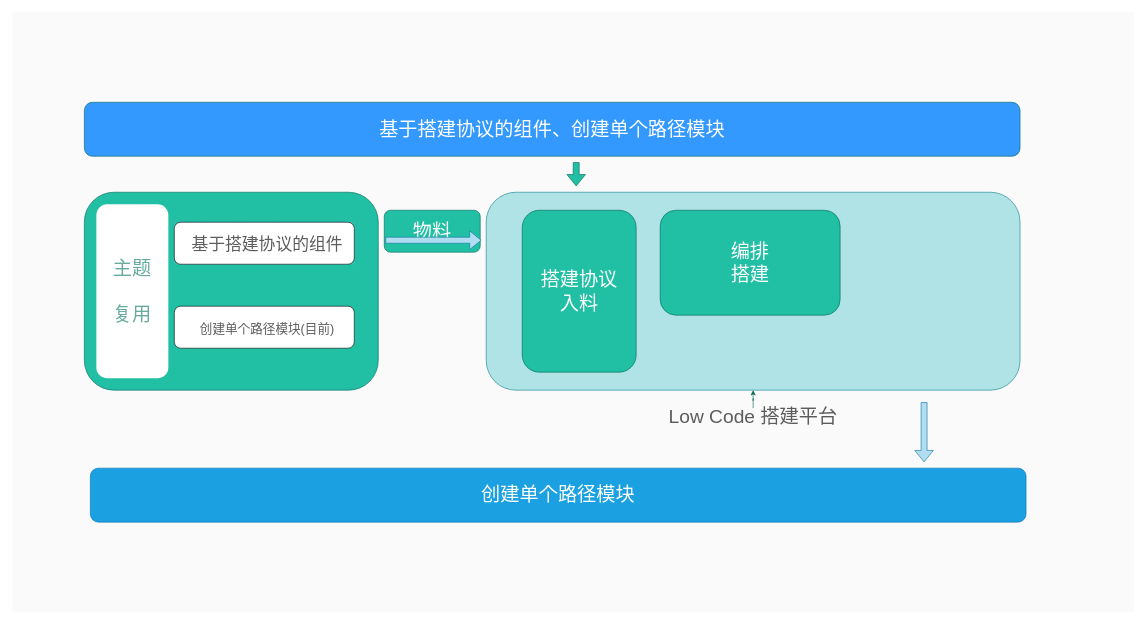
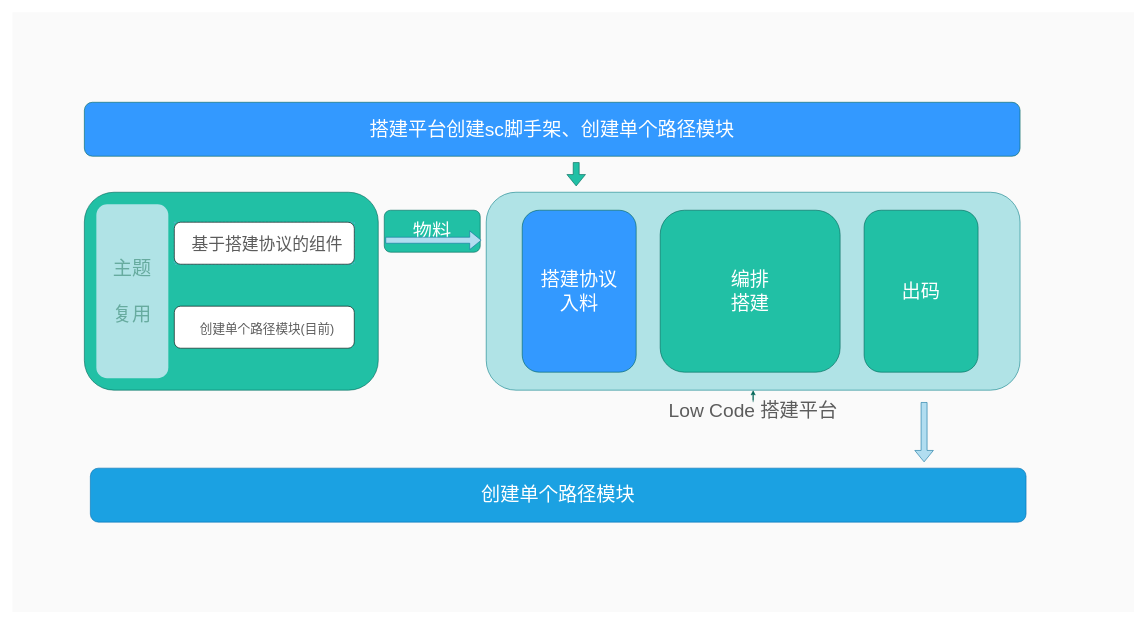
- <mxCell id="21" value="&lt;font color=&quot;#ffffff&quot;&gt;基于搭建协议的组件、创建单个路径模块&lt;/font&gt;" style="rounded=1;whiteSpace=wrap;html=1;shadow=0;glass=0;sketch=0;fontSize=32;fontColor=#333333;strokeColor=#006658;fillColor=#3399FF;" vertex="1" parent="1"><mxGeometry x="140" y="170" width="1560" height="90" as="geometry" /></mxCell>
+ <mxCell id="21" value="&lt;font color=&quot;#ffffff&quot;&gt;搭建平台创建sc脚手架、创建单个路径模块&lt;/font&gt;" style="rounded=1;whiteSpace=wrap;html=1;shadow=0;glass=0;sketch=0;fontSize=32;fontColor=#333333;strokeColor=#006658;fillColor=#3399FF;" vertex="1" parent="1"><mxGeometry x="140" y="170" width="1560" height="90" as="geometry" /></mxCell>
- <mxCell id="19" value="&lt;span style=&quot;color: rgb(255, 255, 255);&quot;&gt;编排&lt;br&gt;&lt;/span&gt;&lt;span style=&quot;color: rgb(255, 255, 255);&quot;&gt;搭建&lt;/span&gt;&lt;span style=&quot;color: rgb(255, 255, 255);&quot;&gt;&lt;br&gt;&lt;/span&gt;" style="rounded=1;whiteSpace=wrap;html=1;shadow=0;glass=0;sketch=0;fontSize=32;fontColor=#3399FF;strokeColor=#006658;fillColor=#21C0A5;gradientColor=none;" vertex="1" parent="1"><mxGeometry x="1100" y="350" width="300" height="175" as="geometry" /></mxCell>
+ <mxCell id="19" value="&lt;span style=&quot;color: rgb(255, 255, 255);&quot;&gt;编排&lt;br&gt;&lt;/span&gt;&lt;span style=&quot;color: rgb(255, 255, 255);&quot;&gt;搭建&lt;/span&gt;&lt;span style=&quot;color: rgb(255, 255, 255);&quot;&gt;&lt;br&gt;&lt;/span&gt;" style="rounded=1;whiteSpace=wrap;html=1;shadow=0;glass=0;sketch=0;fontSize=32;fontColor=#3399FF;strokeColor=#006658;fillColor=#21C0A5;gradientColor=none;" vertex="1" parent="1"><mxGeometry x="1100" y="350" width="300" height="270" as="geometry" /></mxCell>
- <mxCell id="16" value="&lt;font color=&quot;#67ab9f&quot;&gt;主题&lt;br&gt;&lt;br&gt;复用&lt;/font&gt;" style="rounded=1;whiteSpace=wrap;html=1;shadow=0;glass=0;sketch=0;fontSize=32;strokeColor=none;fillColor=#ffffff;" vertex="1" parent="1"><mxGeometry x="160" y="340" width="120" height="290" as="geometry" /></mxCell>
+ <mxCell id="16" value="&lt;font color=&quot;#67ab9f&quot;&gt;主题&lt;br&gt;&lt;br&gt;复用&lt;/font&gt;" style="rounded=1;whiteSpace=wrap;html=1;shadow=0;glass=0;sketch=0;fontSize=32;strokeColor=none;fillColor=#b0e3e6;" vertex="1" parent="1"><mxGeometry x="160" y="340" width="120" height="290" as="geometry" /></mxCell>
- <mxCell id="17" value="&lt;font color=&quot;#ffffff&quot;&gt;搭建协议&lt;br&gt;入料&lt;/font&gt;" style="rounded=1;whiteSpace=wrap;html=1;shadow=0;glass=0;sketch=0;fontSize=32;fontColor=#3399FF;strokeColor=#006658;fillColor=#21C0A5;" vertex="1" parent="1"><mxGeometry x="870" y="350" width="190" height="270" as="geometry" /></mxCell>
+ <mxCell id="17" value="&lt;font color=&quot;#ffffff&quot;&gt;搭建协议&lt;br&gt;入料&lt;/font&gt;" style="rounded=1;whiteSpace=wrap;html=1;shadow=0;glass=0;sketch=0;fontSize=32;fontColor=#3399FF;strokeColor=#006658;fillColor=#3399ff;" vertex="1" parent="1"><mxGeometry x="870" y="350" width="190" height="270" as="geometry" /></mxCell>
+ <mxCell id="18" value="&lt;font color=&quot;#ffffff&quot;&gt;出码&lt;/font&gt;" style="rounded=1;whiteSpace=wrap;html=1;shadow=0;glass=0;sketch=0;fontSize=32;fontColor=#3399FF;strokeColor=#006658;fillColor=#21C0A5;" vertex="1" parent="1"><mxGeometry x="1440" y="350" width="190" height="270" as="geometry" /></mxCell>
- <mxCell id="6" value="&lt;font style=&quot;font-size: 32px;&quot;&gt;Low Code 搭建平台&lt;br&gt;&lt;/font&gt;" style="text;html=1;strokeColor=none;fillColor=none;align=center;verticalAlign=middle;whiteSpace=wrap;rounded=0;sketch=0;fontColor=#5C5C5C;" vertex="1" parent="1"><mxGeometry x="1080" y="680" width="350" height="30" as="geometry" /></mxCell>
+ <mxCell id="6" value="&lt;font style=&quot;font-size: 32px;&quot;&gt;Low Code 搭建平台&lt;br&gt;&lt;/font&gt;" style="text;html=1;strokeColor=none;fillColor=none;align=center;verticalAlign=middle;whiteSpace=wrap;rounded=0;sketch=0;fontColor=#5C5C5C;" vertex="1" parent="1"><mxGeometry x="1080" y="670" width="350" height="30" as="geometry" /></mxCell>
